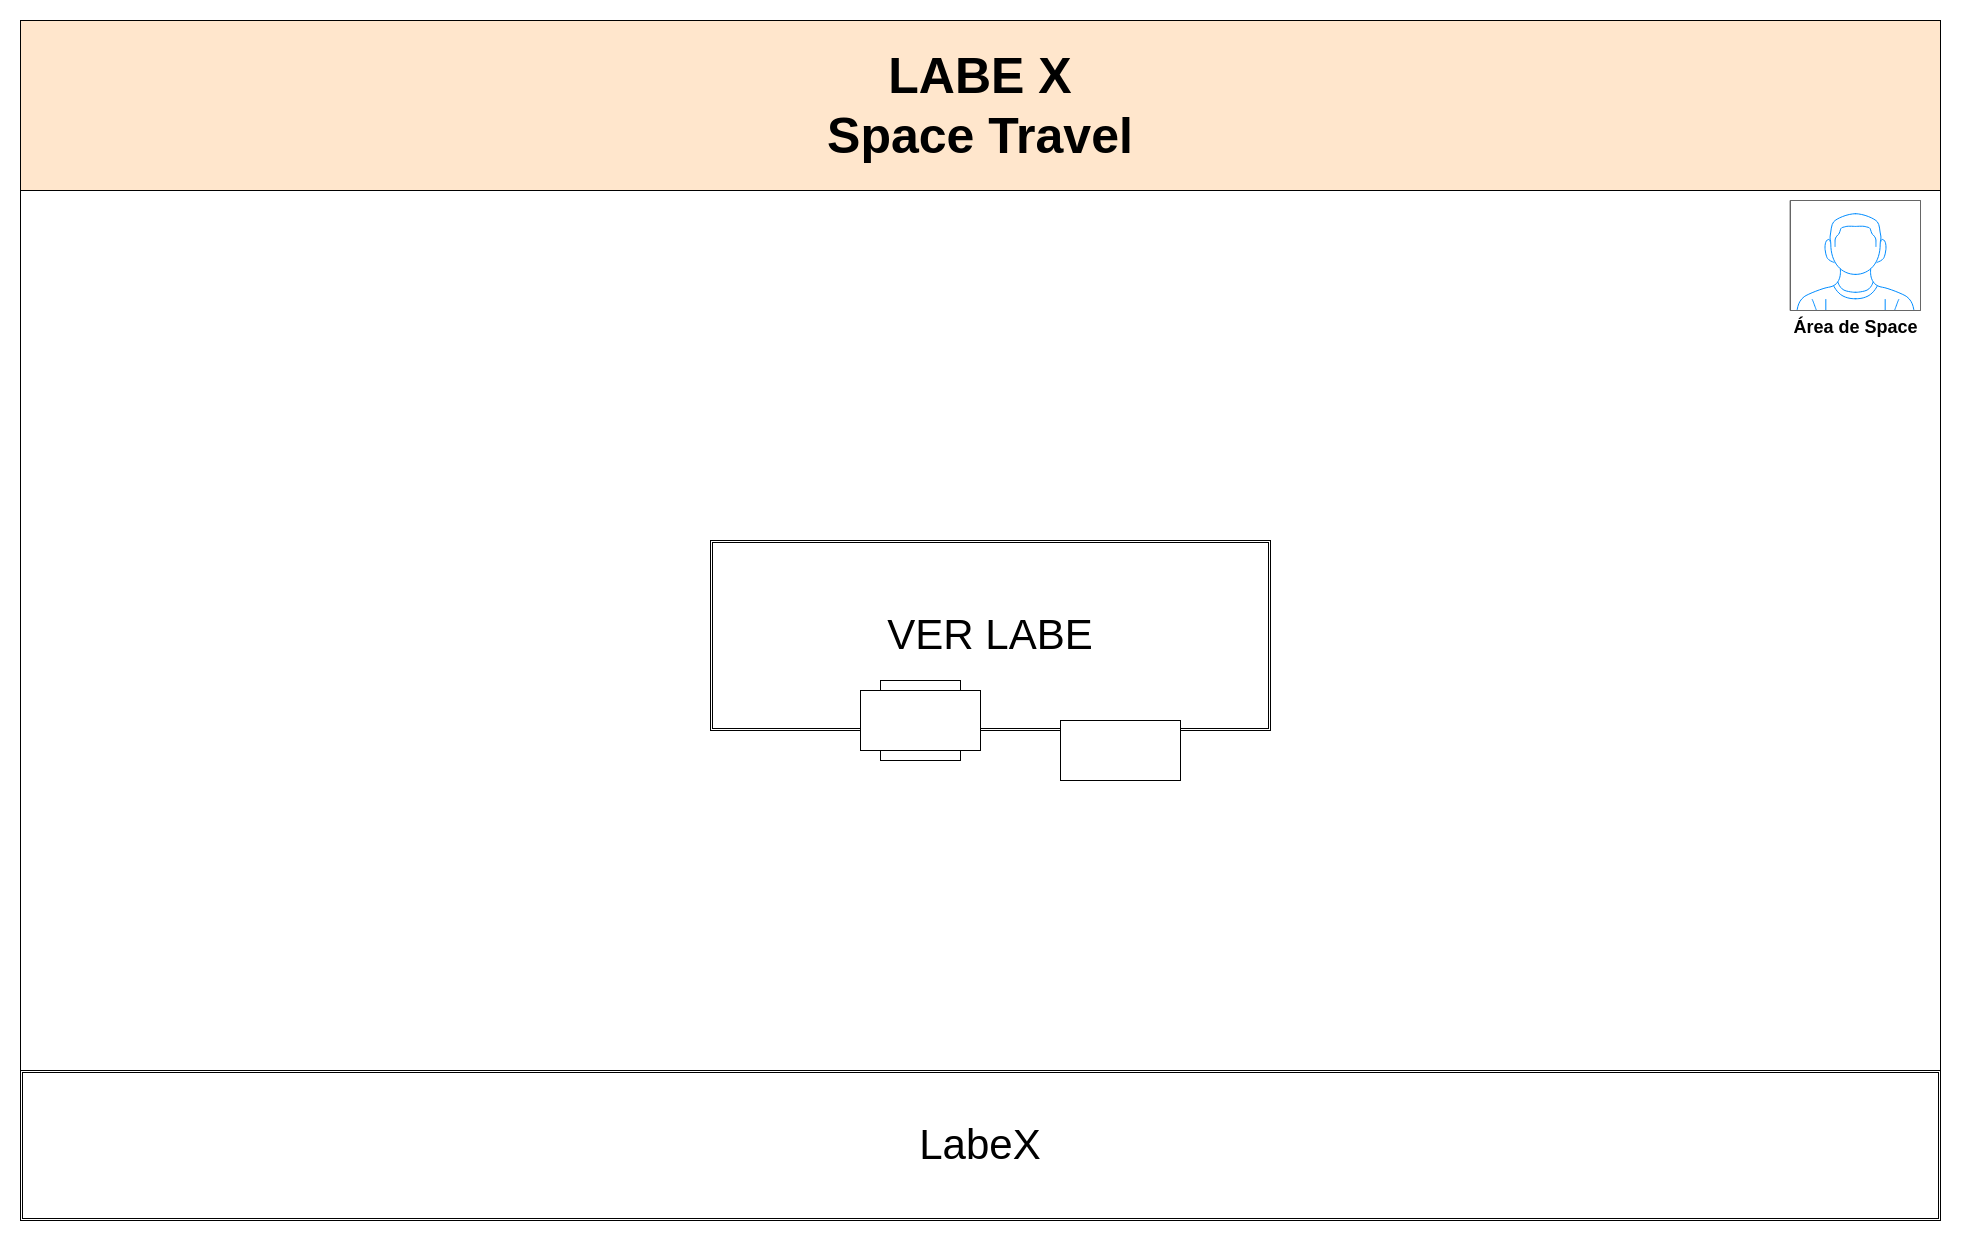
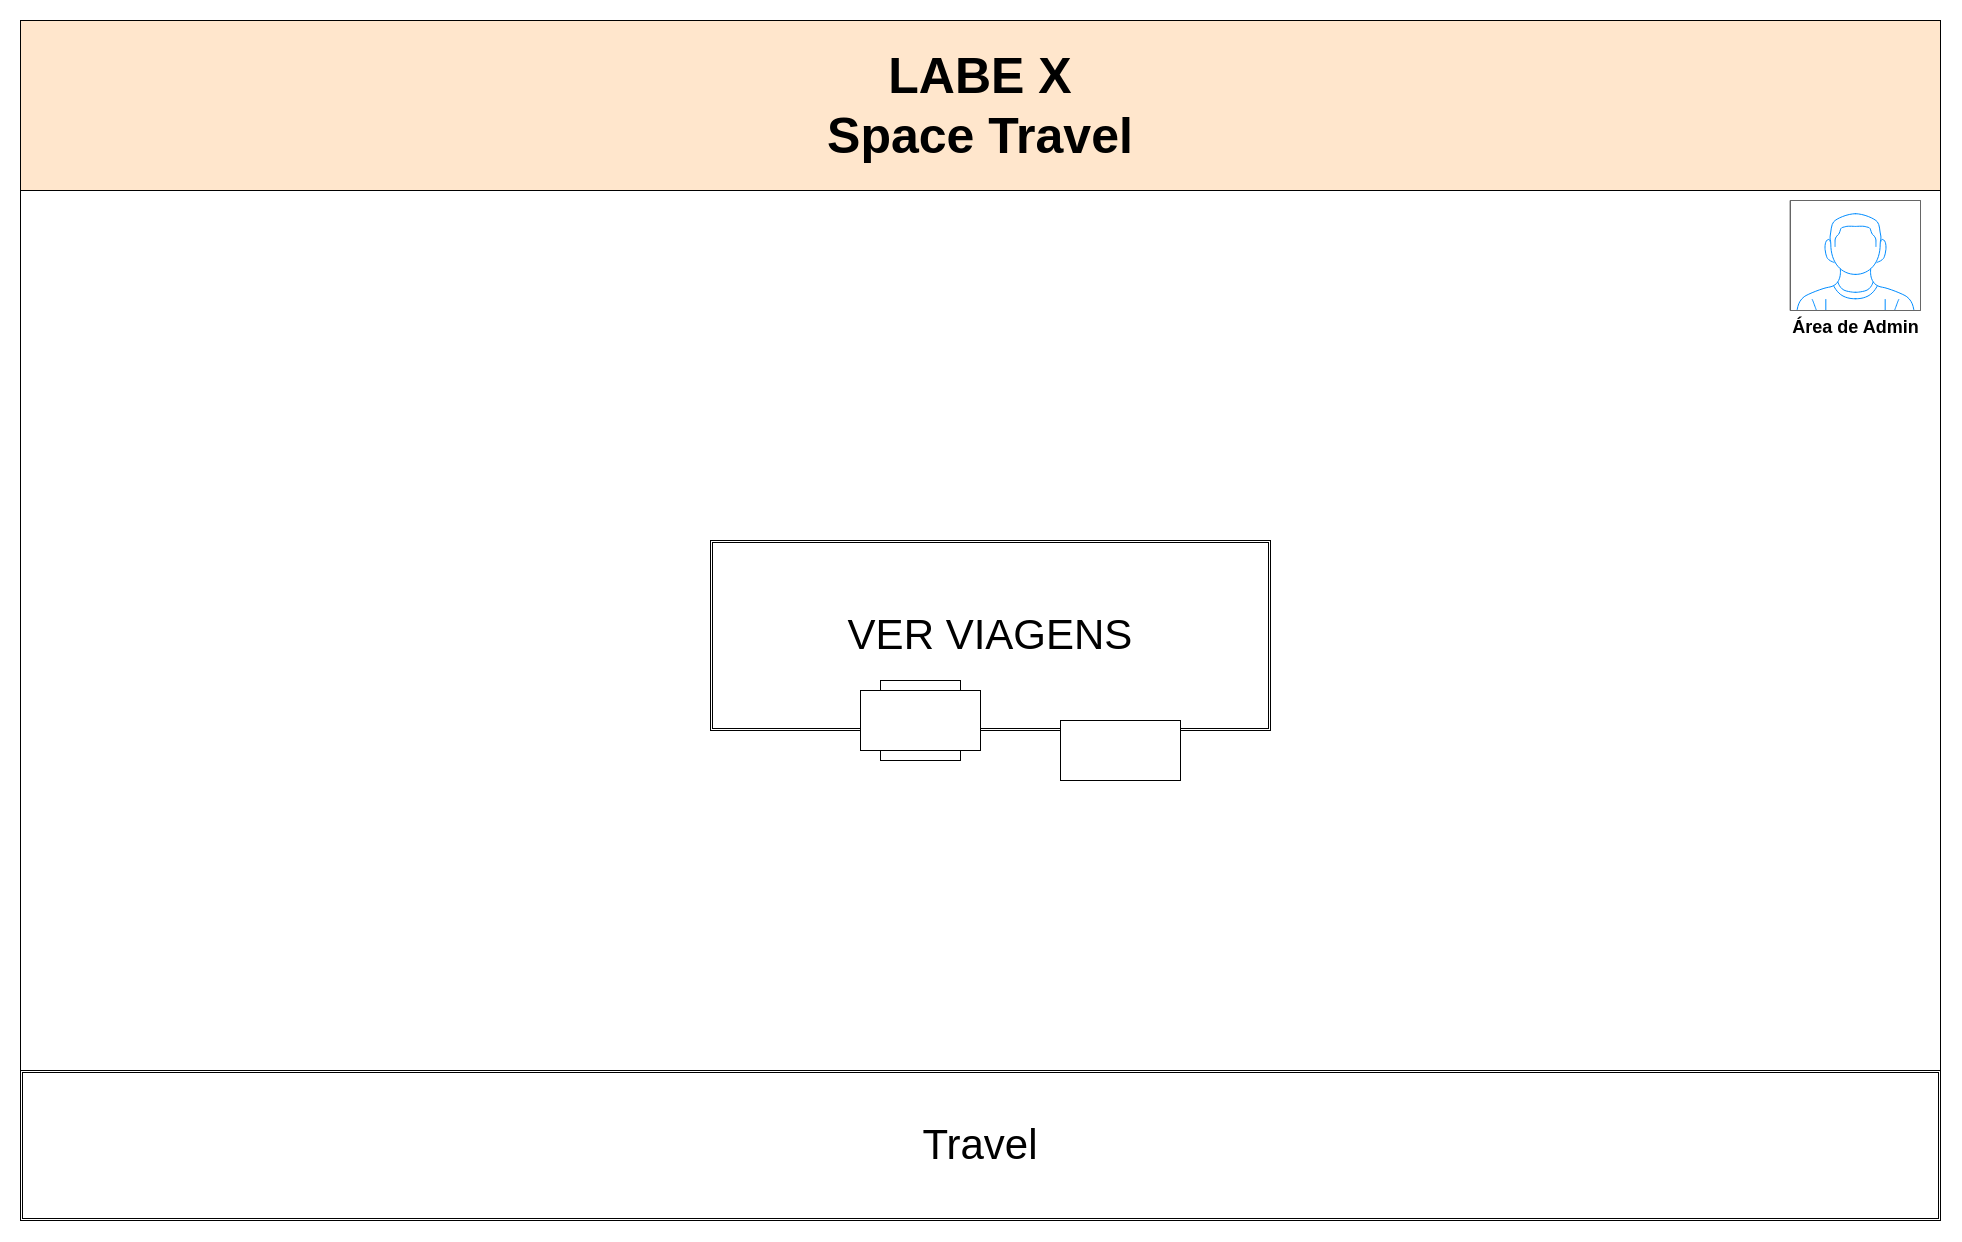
- <mxCell id="4" value="Área de Space" style="verticalLabelPosition=bottom;shadow=0;dashed=0;align=center;html=1;verticalAlign=top;strokeWidth=1;shape=mxgraph.mockup.containers.userMale;strokeColor=#666666;strokeColor2=#008cff;labelBackgroundColor=none;fontSize=18;fontColor=#000000;fontStyle=1" vertex="1" parent="1"><mxGeometry x="1790" y="200" width="130" height="110" as="geometry" /></mxCell>
+ <mxCell id="4" value="Área de Admin" style="verticalLabelPosition=bottom;shadow=0;dashed=0;align=center;html=1;verticalAlign=top;strokeWidth=1;shape=mxgraph.mockup.containers.userMale;strokeColor=#666666;strokeColor2=#008cff;labelBackgroundColor=none;fontSize=18;fontColor=#000000;fontStyle=1" vertex="1" parent="1"><mxGeometry x="1790" y="200" width="130" height="110" as="geometry" /></mxCell>
- <mxCell id="5" value="VER LABE" style="shape=ext;double=1;rounded=0;whiteSpace=wrap;html=1;labelBackgroundColor=none;fontSize=42;fontColor=#000000;" vertex="1" parent="1"><mxGeometry x="710" y="540" width="560" height="190" as="geometry" /></mxCell>
+ <mxCell id="5" value="VER VIAGENS" style="shape=ext;double=1;rounded=0;whiteSpace=wrap;html=1;labelBackgroundColor=none;fontSize=42;fontColor=#000000;" vertex="1" parent="1"><mxGeometry x="710" y="540" width="560" height="190" as="geometry" /></mxCell>
- <mxCell id="6" value="LabeX" style="shape=ext;double=1;rounded=0;whiteSpace=wrap;html=1;labelBackgroundColor=none;fontSize=42;fontColor=#000000;" vertex="1" parent="1"><mxGeometry y="1070" width="1920" height="150" as="geometry" x="20" /></mxCell>
+ <mxCell id="6" value="Travel" style="shape=ext;double=1;rounded=0;whiteSpace=wrap;html=1;labelBackgroundColor=none;fontSize=42;fontColor=#000000;" vertex="1" parent="1"><mxGeometry y="1070" width="1920" height="150" as="geometry" x="20" /></mxCell>
